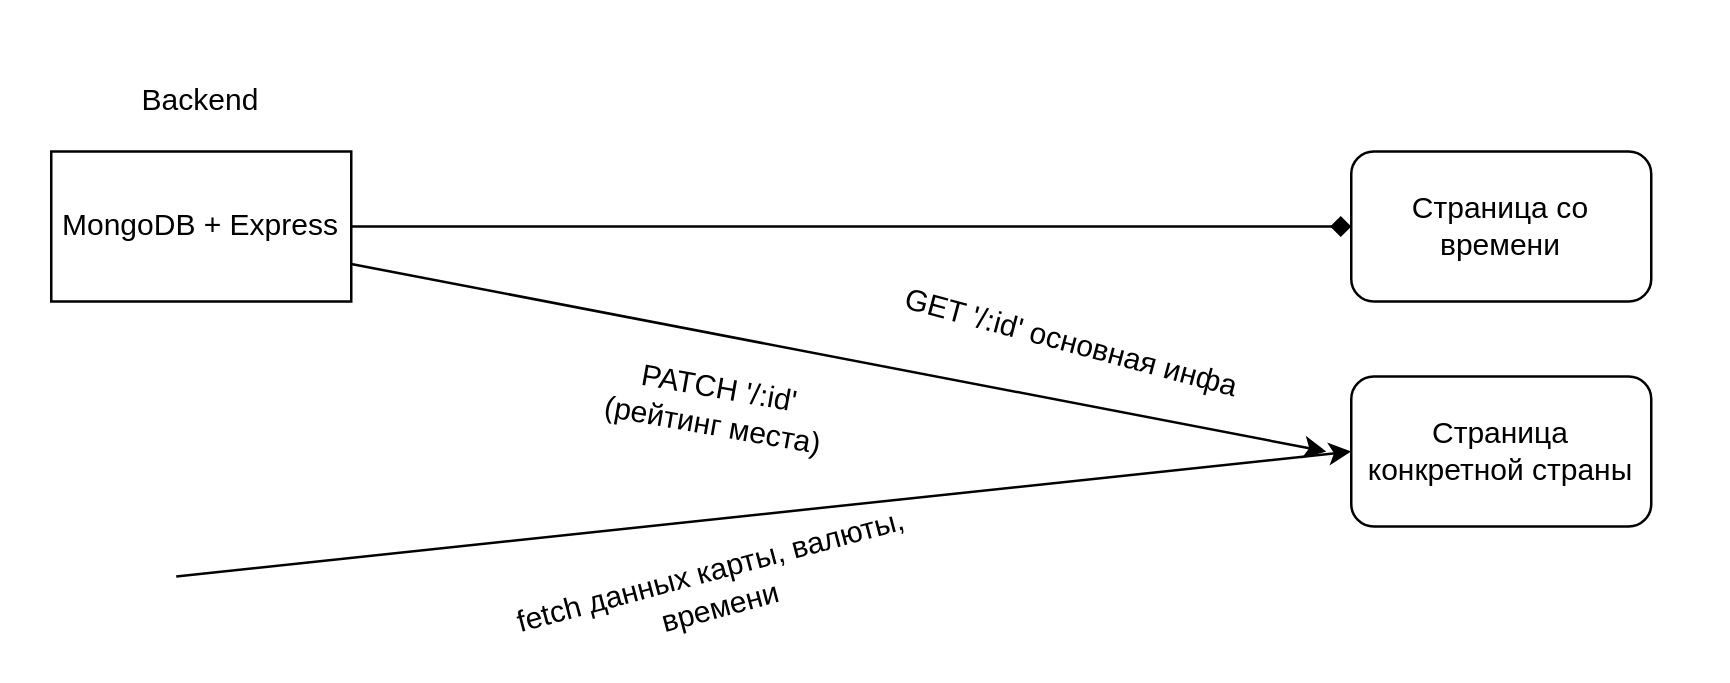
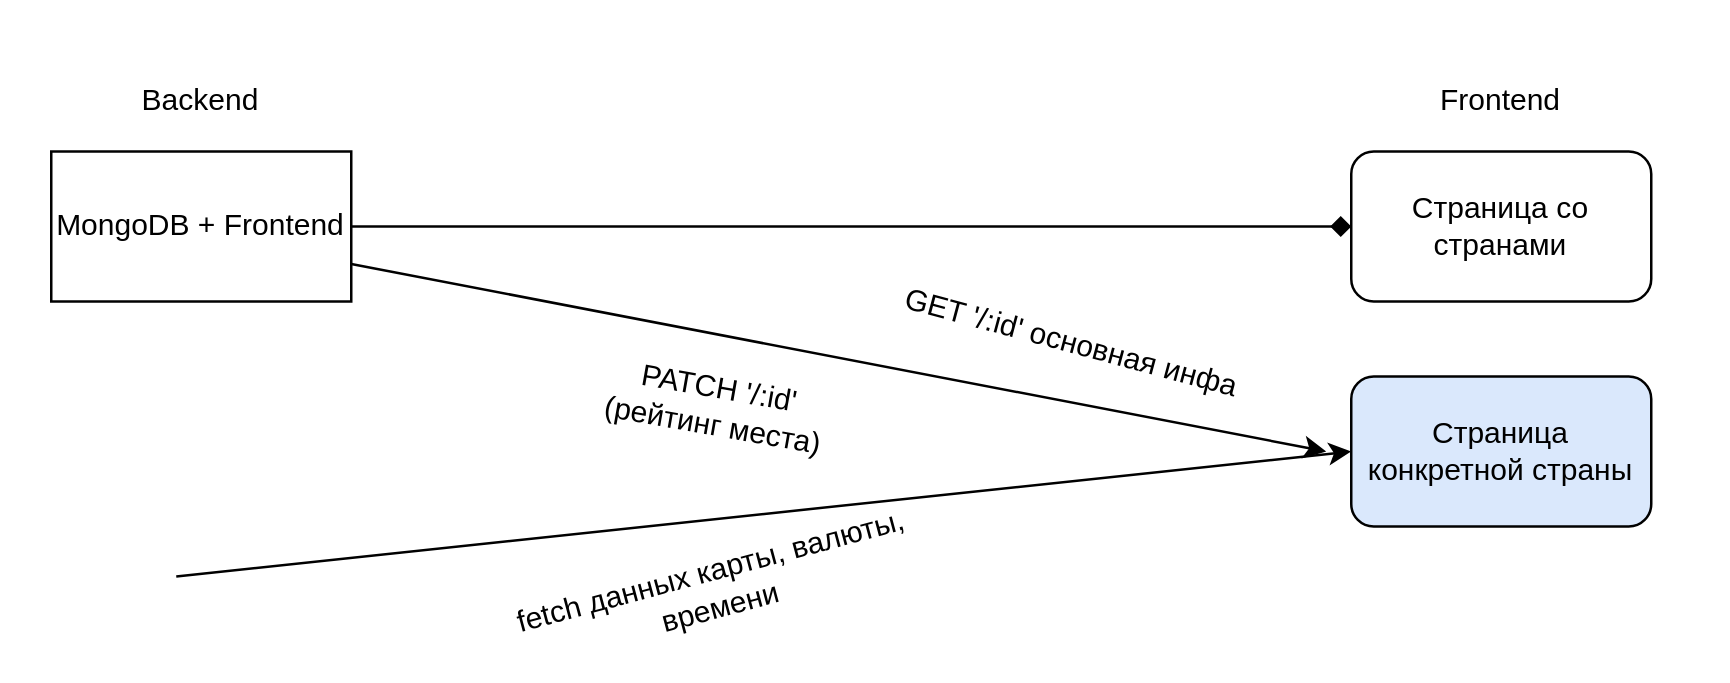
+ <mxCell id="3" value="Frontend" style="text;html=1;strokeColor=none;fillColor=none;align=center;verticalAlign=middle;whiteSpace=wrap;rounded=0;" vertex="1" parent="1"><mxGeometry x="530" y="20" width="140" height="40" as="geometry" /></mxCell>
- <mxCell id="4" value="MongoDB + Express" style="rounded=0;whiteSpace=wrap;html=1;" vertex="1" parent="1"><mxGeometry x="20" y="60" width="120" height="60" as="geometry" /></mxCell>
+ <mxCell id="4" value="MongoDB + Frontend" style="rounded=0;whiteSpace=wrap;html=1;" vertex="1" parent="1"><mxGeometry x="20" y="60" width="120" height="60" as="geometry" /></mxCell>
- <mxCell id="5" value="Страница со времени" style="rounded=1;whiteSpace=wrap;html=1;" vertex="1" parent="1"><mxGeometry x="540" y="60" width="120" height="60" as="geometry" /></mxCell>
+ <mxCell id="5" value="Страница со странами" style="rounded=1;whiteSpace=wrap;html=1;" vertex="1" parent="1"><mxGeometry x="540" y="60" width="120" height="60" as="geometry" /></mxCell>
- <mxCell id="6" value="&lt;div&gt;Страница конкретной страны&lt;/div&gt;" style="rounded=1;whiteSpace=wrap;html=1;" vertex="1" parent="1"><mxGeometry x="540" y="150" width="120" height="60" as="geometry" /></mxCell>
+ <mxCell id="6" value="&lt;div&gt;Страница конкретной страны&lt;/div&gt;" style="rounded=1;whiteSpace=wrap;html=1;fillColor=#dae8fc;" vertex="1" parent="1"><mxGeometry x="540" y="150" width="120" height="60" as="geometry" /></mxCell>
